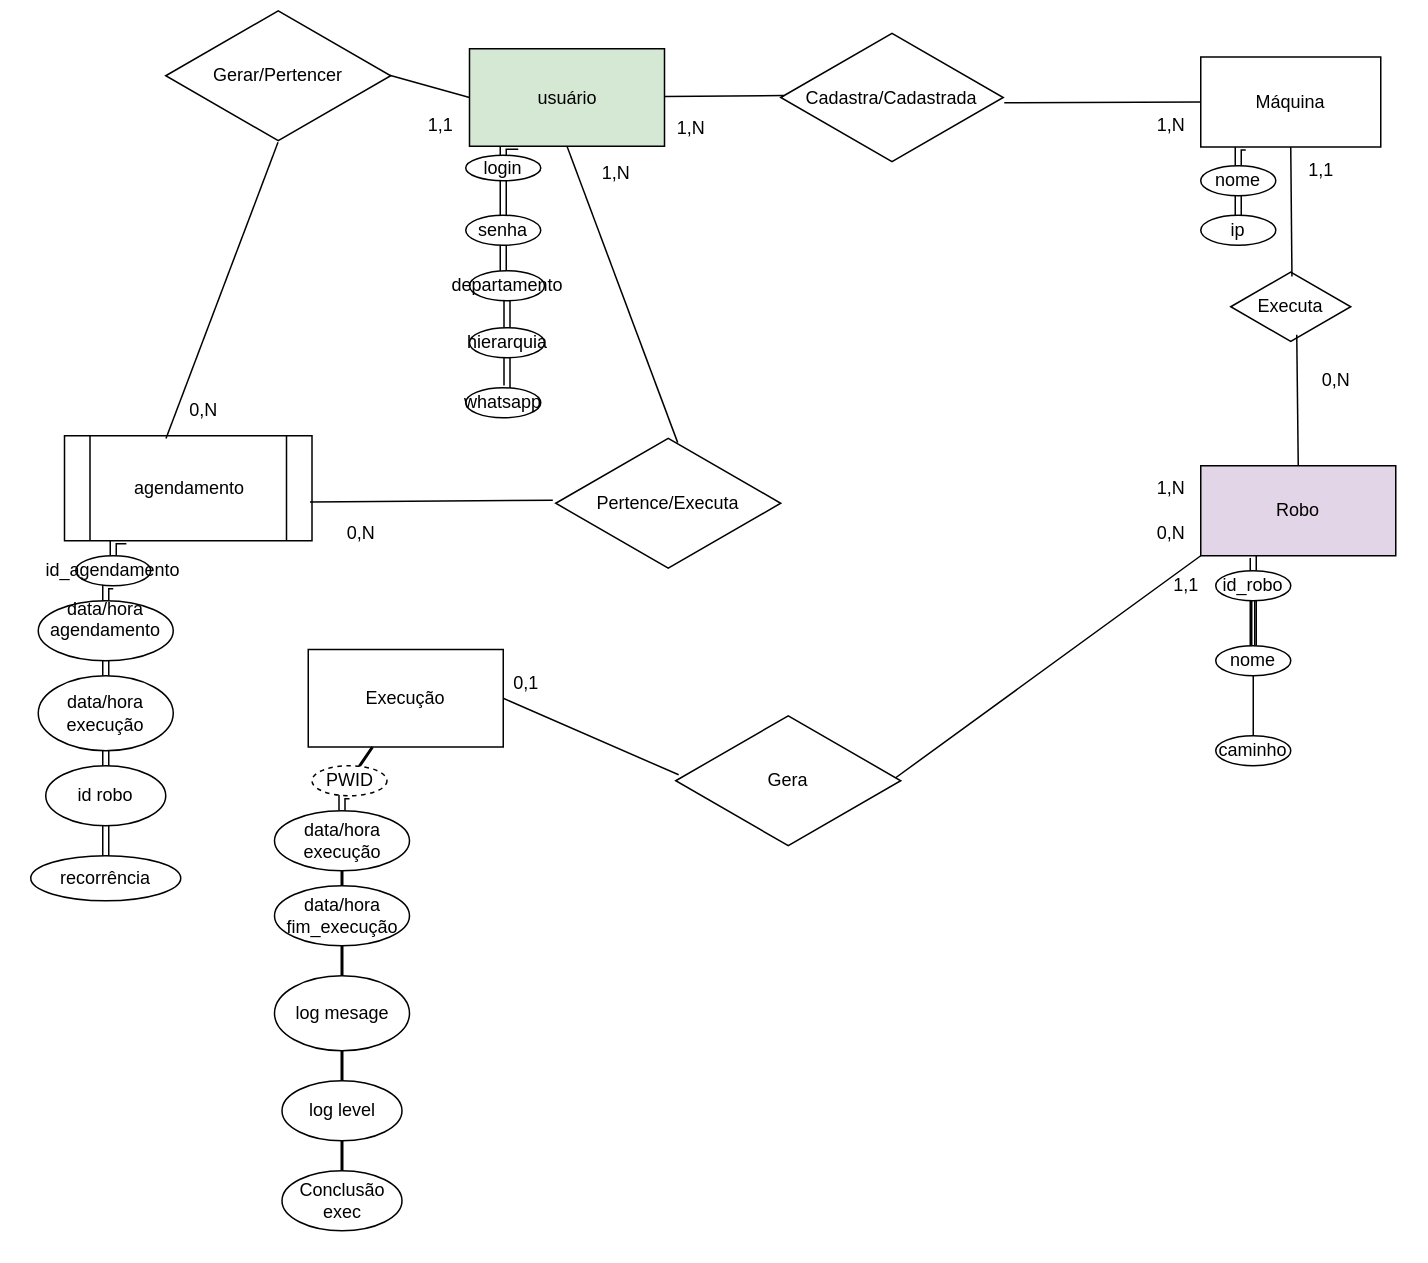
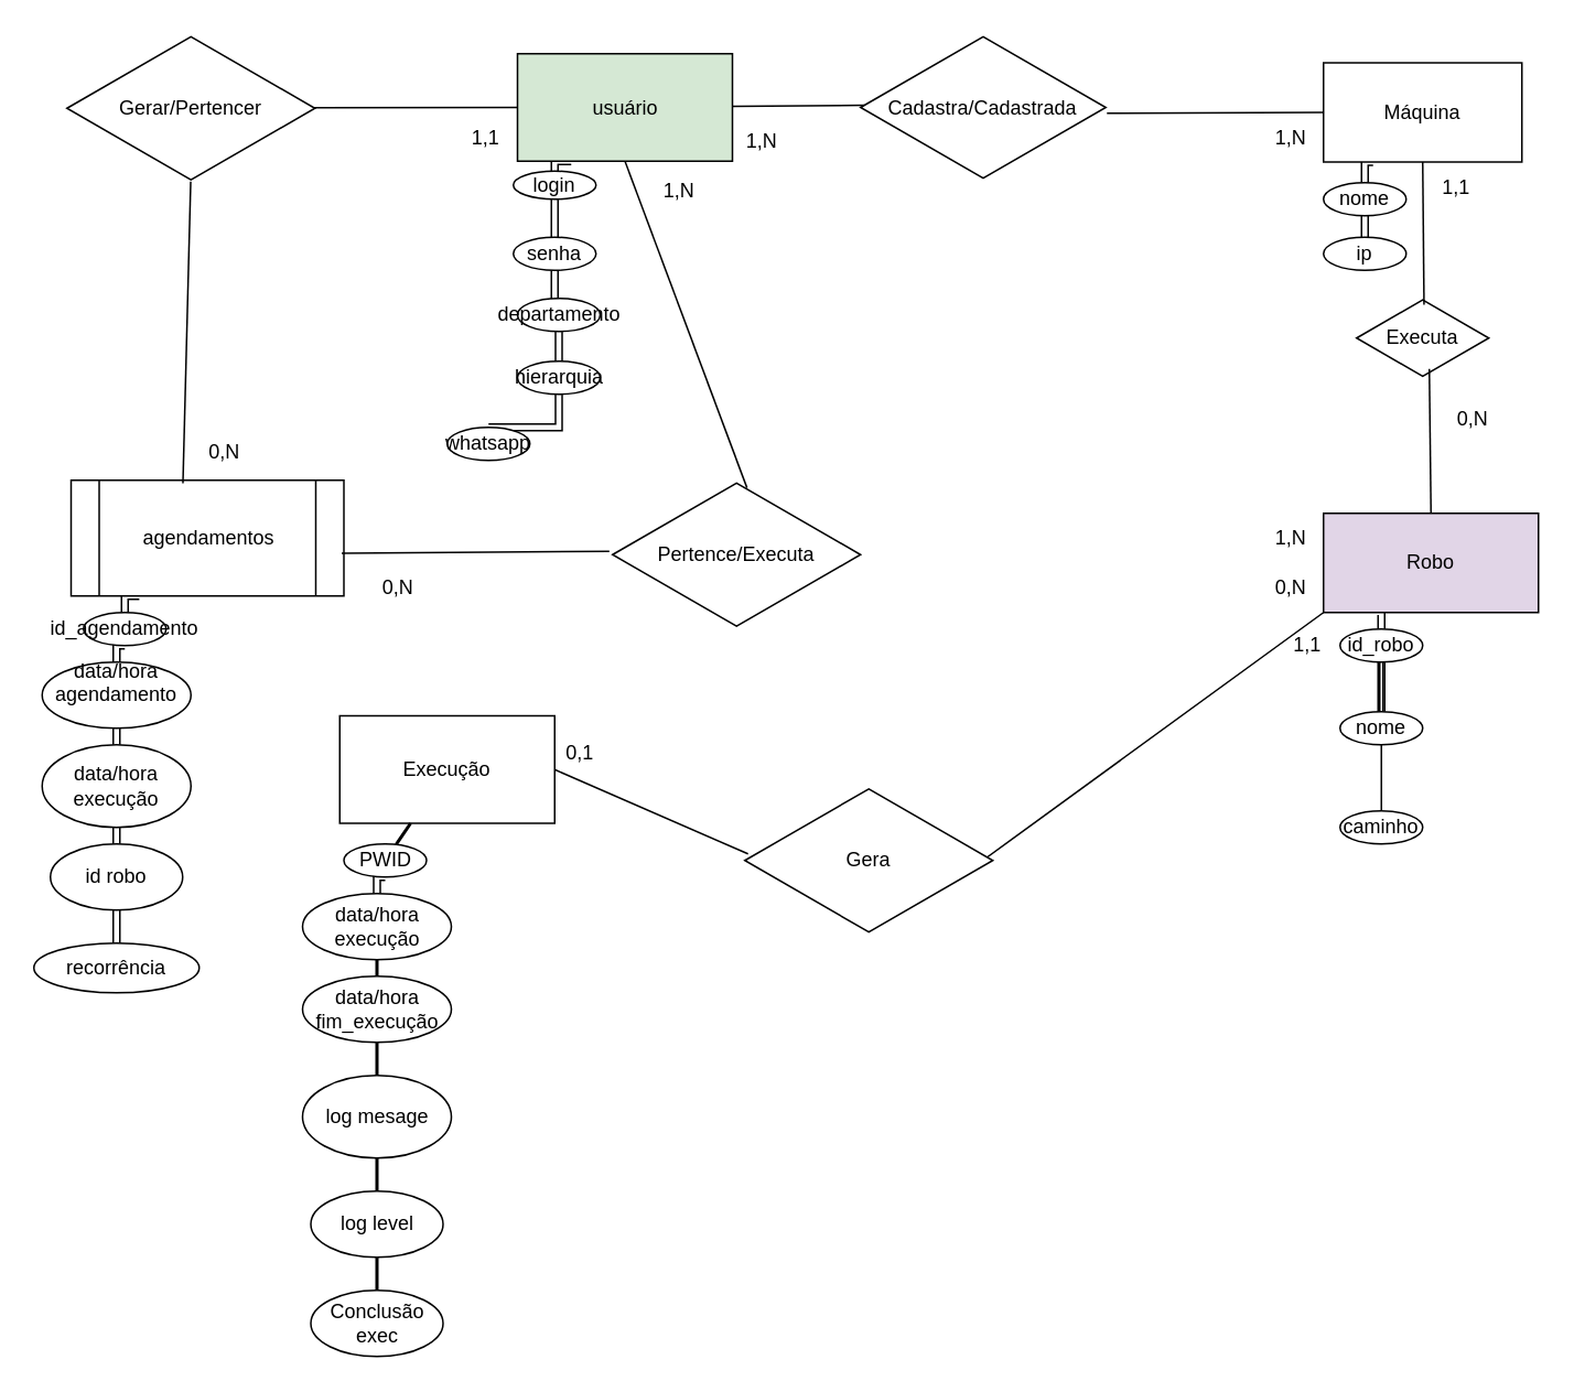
- <mxCell id="10" value="Gerar/Pertencer" style="html=1;whiteSpace=wrap;aspect=fixed;shape=isoRectangle;" parent="1" vertex="1"><mxGeometry x="110" y="5" width="150" height="90" as="geometry" /></mxCell>
+ <mxCell id="10" value="Gerar/Pertencer" style="html=1;whiteSpace=wrap;aspect=fixed;shape=isoRectangle;" parent="1" vertex="1"><mxGeometry x="40" y="20" width="150" height="90" as="geometry" /></mxCell>
- <mxCell id="41" value="whatsapp" style="ellipse;whiteSpace=wrap;html=1;" vertex="1" parent="1"><mxGeometry x="310" y="258" width="50" height="20" as="geometry" /></mxCell>
+ <mxCell id="41" value="whatsapp" style="ellipse;whiteSpace=wrap;html=1;" vertex="1" parent="1"><mxGeometry x="270" y="258" width="50" height="20" as="geometry" /></mxCell>
- <mxCell id="8" value="agendamento" style="shape=process;whiteSpace=wrap;html=1;backgroundOutline=1;" parent="1" vertex="1"><mxGeometry x="42.5" y="290" width="165" height="70" as="geometry" /></mxCell>
+ <mxCell id="8" value="agendamentos" style="shape=process;whiteSpace=wrap;html=1;backgroundOutline=1;" parent="1" vertex="1"><mxGeometry x="42.5" y="290" width="165" height="70" as="geometry" /></mxCell>
- <mxCell id="65" value="PWID" style="ellipse;whiteSpace=wrap;html=1;dashed=1;" vertex="1" parent="1"><mxGeometry x="207.5" y="510" width="50" height="20" as="geometry" /></mxCell>
+ <mxCell id="65" value="PWID" style="ellipse;whiteSpace=wrap;html=1;" vertex="1" parent="1"><mxGeometry x="207.5" y="510" width="50" height="20" as="geometry" /></mxCell>
